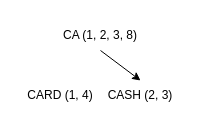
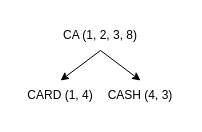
+ <mxCell id="5" value="" style="endArrow=classic;html=1;rounded=0;exitX=0.5;exitY=1;exitDx=0;exitDy=0;entryX=0.5;entryY=0;entryDx=0;entryDy=0;" edge="1" parent="1" source="2" target="3"><mxGeometry width="50" height="50" relative="1" as="geometry"><mxPoint x="370" y="260" as="sourcePoint" /><mxPoint x="420" y="210" as="targetPoint" /></mxGeometry></mxCell>
- <mxCell id="4" value="CASH (2, 3)" style="text;html=1;strokeColor=none;fillColor=none;align=center;verticalAlign=middle;whiteSpace=wrap;rounded=0;" vertex="1" parent="1"><mxGeometry x="100" y="80" width="80" height="30" as="geometry" /></mxCell>
+ <mxCell id="4" value="CASH (4, 3)" style="text;html=1;strokeColor=none;fillColor=none;align=center;verticalAlign=middle;whiteSpace=wrap;rounded=0;" vertex="1" parent="1"><mxGeometry x="100" y="80" width="80" height="30" as="geometry" /></mxCell>
